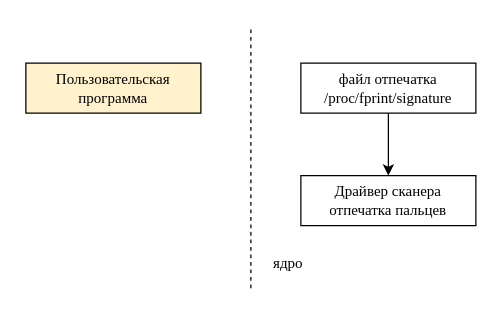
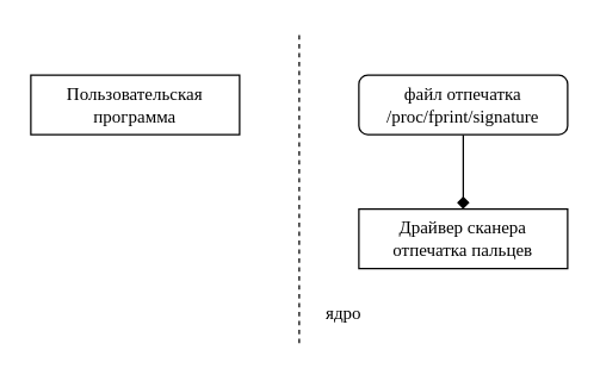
- <mxCell id="2" value="Пользовательская программа" style="rounded=0;whiteSpace=wrap;html=1;fontFamily=Times New Roman;fillColor=#fff2cc;" vertex="1" parent="1"><mxGeometry x="20" y="50" width="140" height="40" as="geometry" /></mxCell>
+ <mxCell id="2" value="Пользовательская программа" style="rounded=0;whiteSpace=wrap;html=1;fontFamily=Times New Roman;" vertex="1" parent="1"><mxGeometry x="20" y="50" width="140" height="40" as="geometry" /></mxCell>
- <mxCell id="6" value="файл отпечатка&lt;br&gt;/proc/fprint/signature" style="rounded=0;whiteSpace=wrap;html=1;fontFamily=Times New Roman;" vertex="1" parent="1"><mxGeometry x="240" y="50" width="140" height="40" as="geometry" /></mxCell>
+ <mxCell id="6" value="файл отпечатка&lt;br&gt;/proc/fprint/signature" style="whiteSpace=wrap;html=1;fontFamily=Times New Roman;rounded=1;" vertex="1" parent="1"><mxGeometry x="240" y="50" width="140" height="40" as="geometry" /></mxCell>
- <mxCell id="5" style="edgeStyle=orthogonalEdgeStyle;rounded=0;orthogonalLoop=1;jettySize=auto;html=1;" edge="1" parent="1" source="6" target="3"><mxGeometry relative="1" as="geometry" /></mxCell>
+ <mxCell id="5" style="edgeStyle=orthogonalEdgeStyle;rounded=0;orthogonalLoop=1;jettySize=auto;html=1;endArrow=diamond;" edge="1" parent="1" source="6" target="3"><mxGeometry relative="1" as="geometry" /></mxCell>
